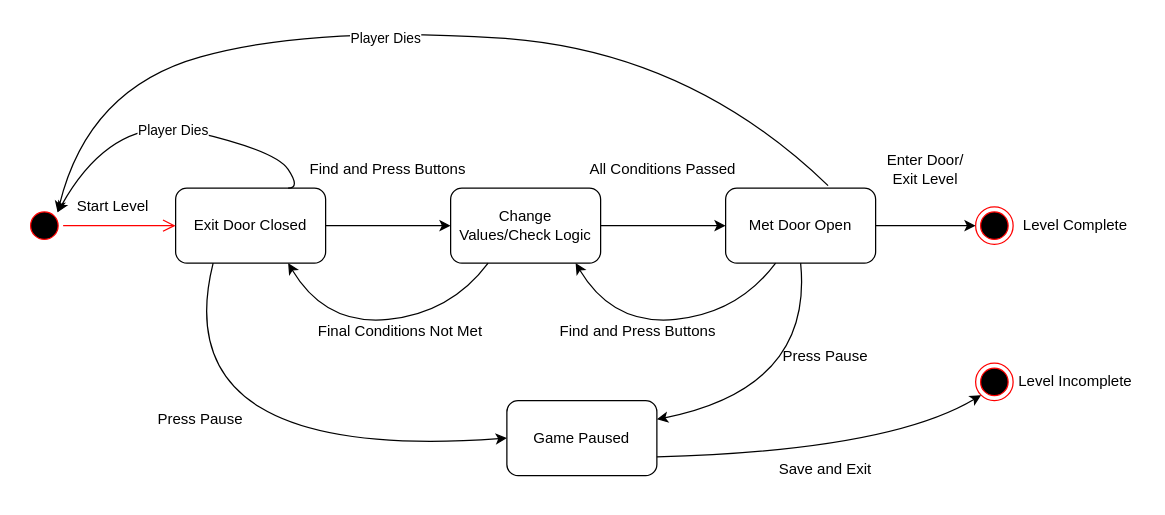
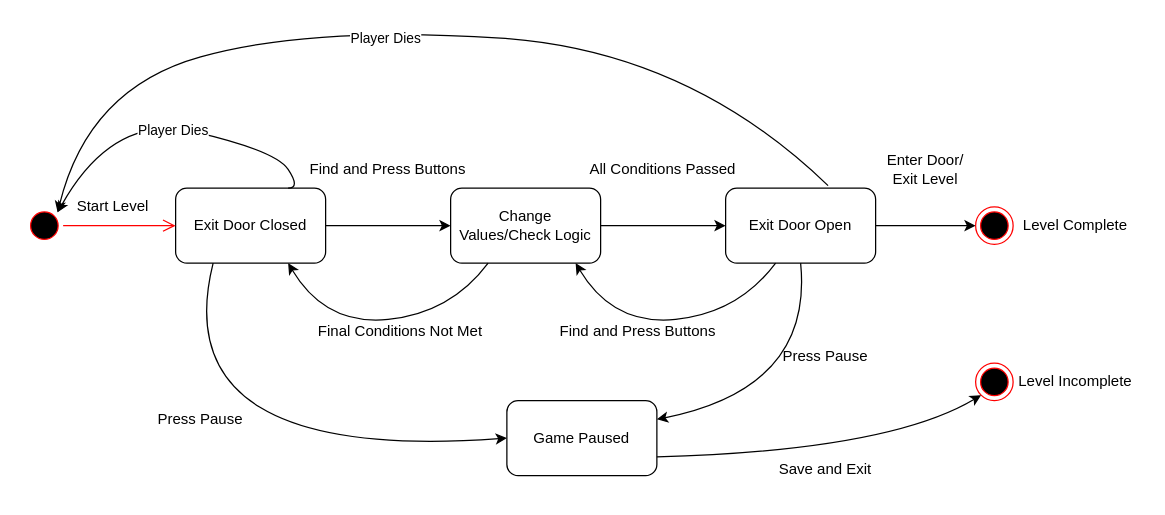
- <mxCell id="3" value="Met Door Open" style="rounded=1;whiteSpace=wrap;html=1;" parent="1" vertex="1"><mxGeometry x="580" y="150" width="120" height="60" as="geometry" /></mxCell>
+ <mxCell id="3" value="Exit Door Open" style="rounded=1;whiteSpace=wrap;html=1;" parent="1" vertex="1"><mxGeometry x="580" y="150" width="120" height="60" as="geometry" /></mxCell>
